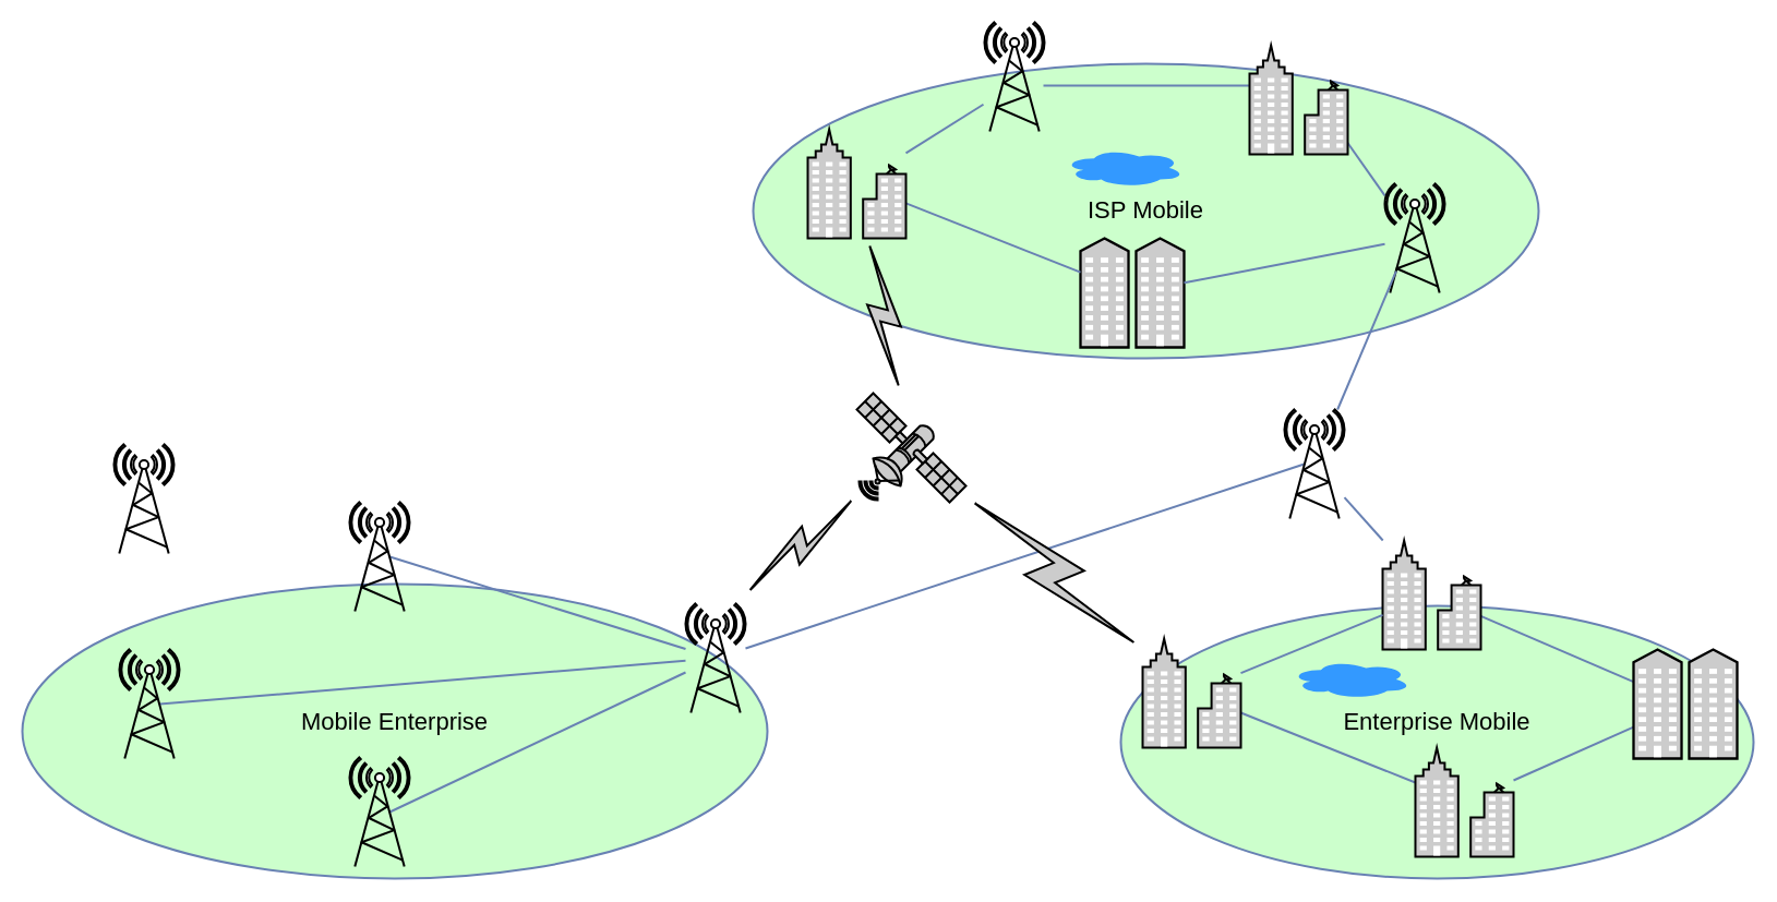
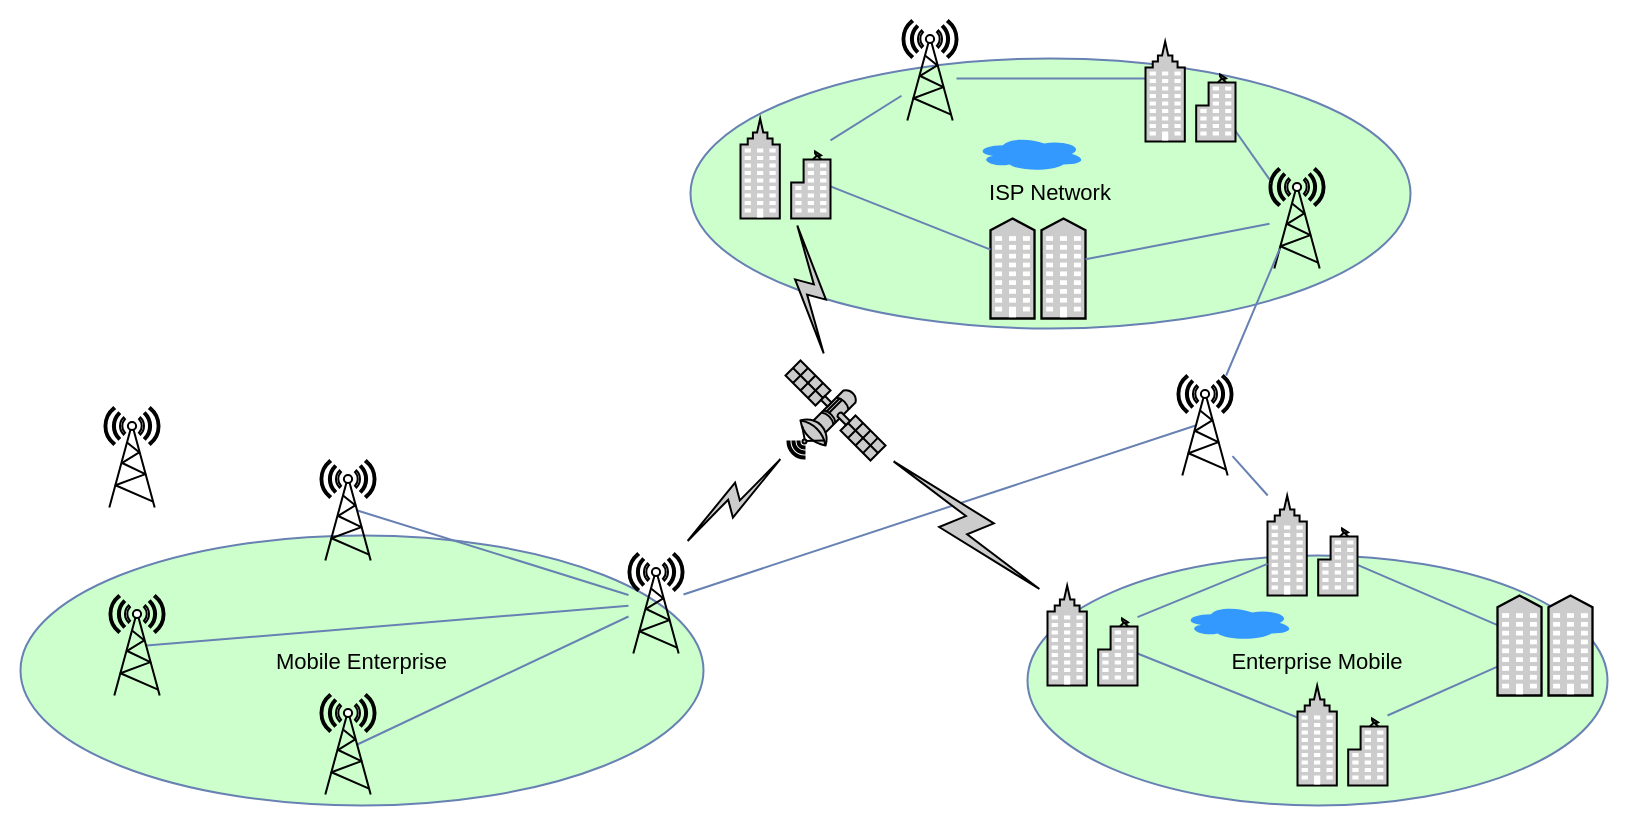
- <mxCell id="5" value="ISP Mobile" style="ellipse;whiteSpace=wrap;html=1;rounded=1;shadow=0;comic=0;labelBackgroundColor=none;strokeColor=#6881B3;strokeWidth=2;fillColor=#CCFFCC;fontFamily=Helvetica;fontSize=22;fontColor=#000000;verticalAlign=middle;gradientColor=none;gradientDirection=north;" parent="1" vertex="1"><mxGeometry x="690" y="58" width="720" height="270" as="geometry" /></mxCell>
+ <mxCell id="5" value="ISP Network" style="ellipse;whiteSpace=wrap;html=1;rounded=1;shadow=0;comic=0;labelBackgroundColor=none;strokeColor=#6881B3;strokeWidth=2;fillColor=#CCFFCC;fontFamily=Helvetica;fontSize=22;fontColor=#000000;verticalAlign=middle;gradientColor=none;gradientDirection=north;" parent="1" vertex="1"><mxGeometry x="690" y="58" width="720" height="270" as="geometry" /></mxCell>
